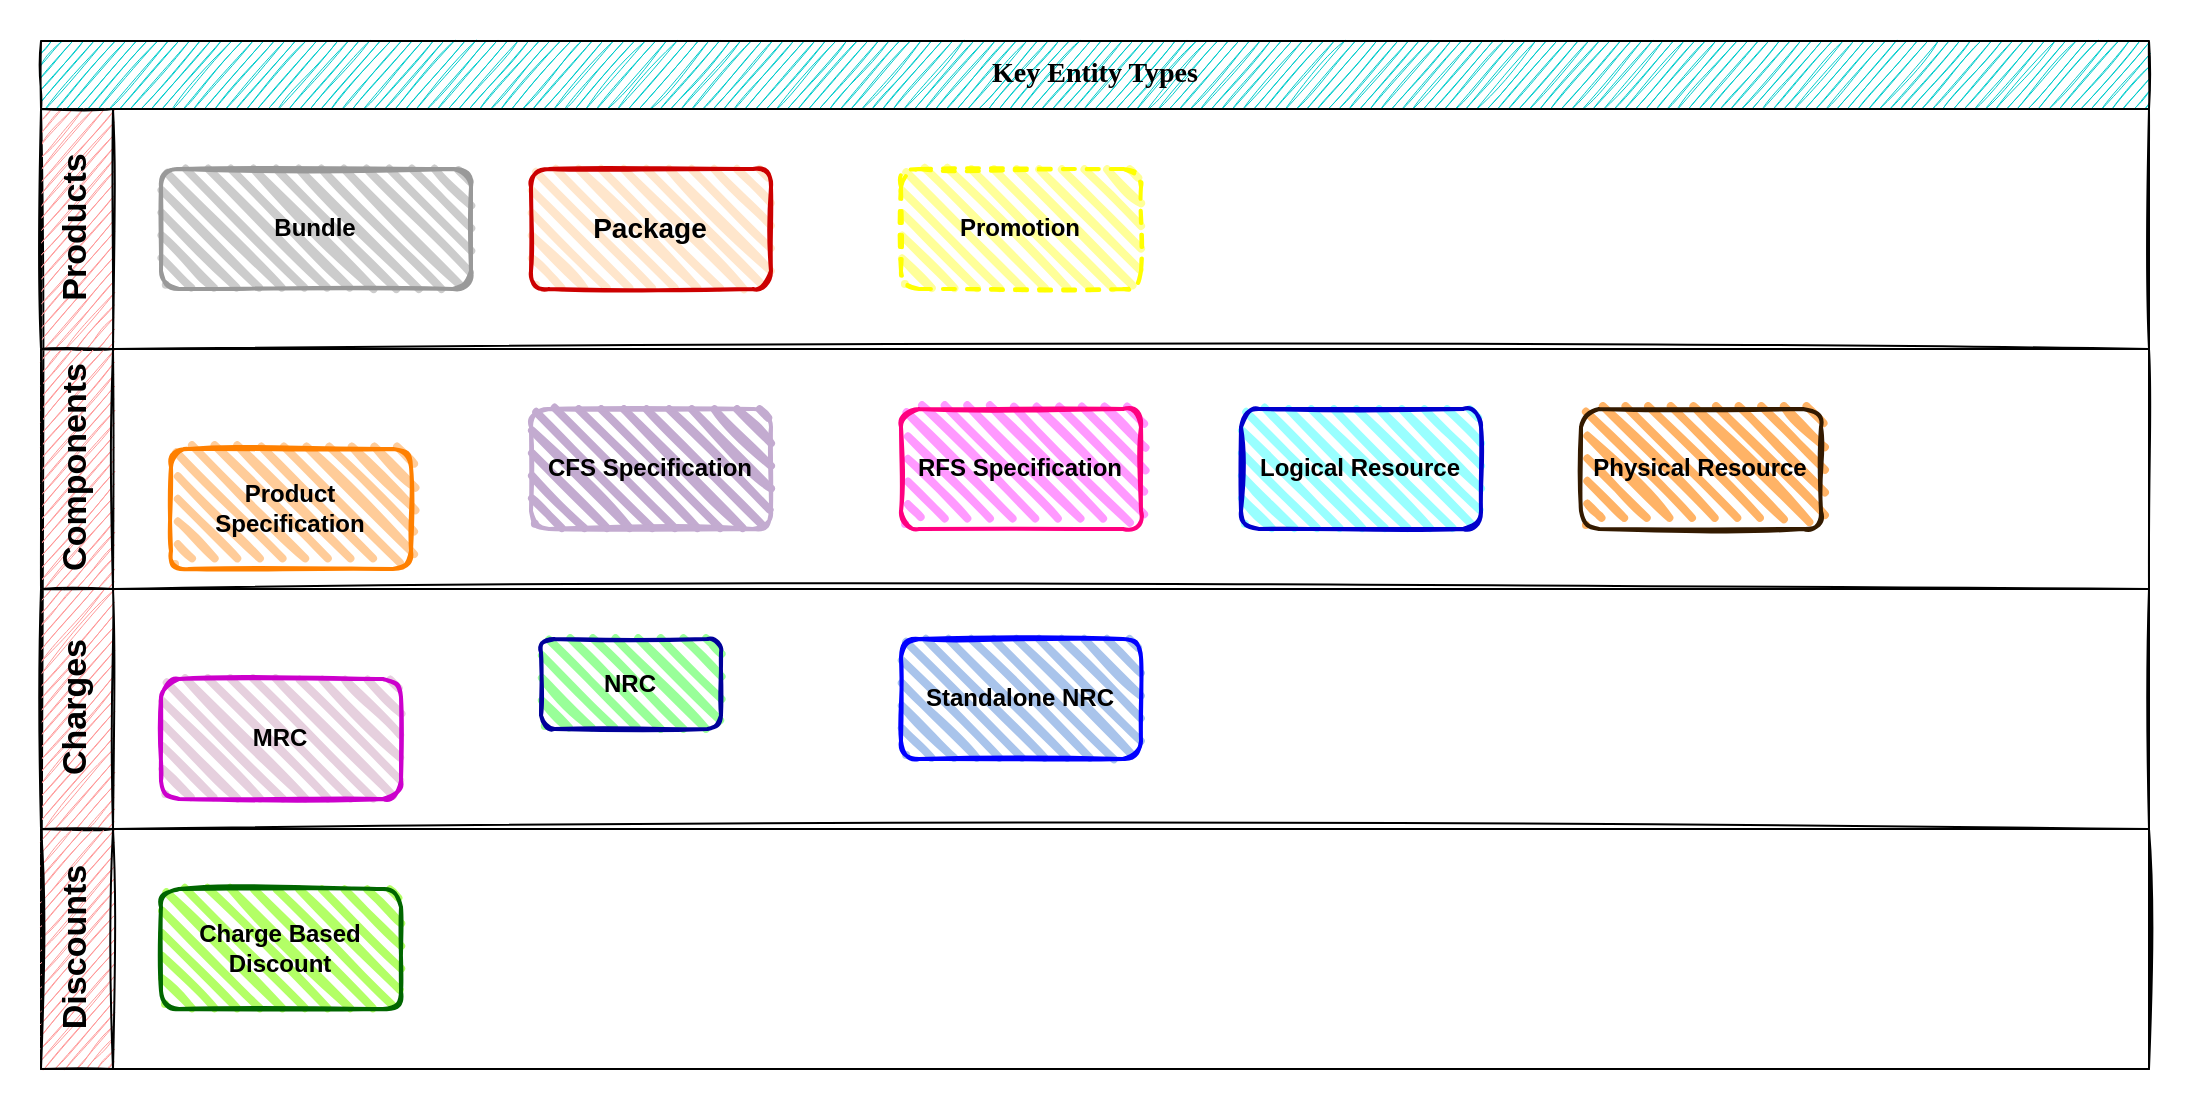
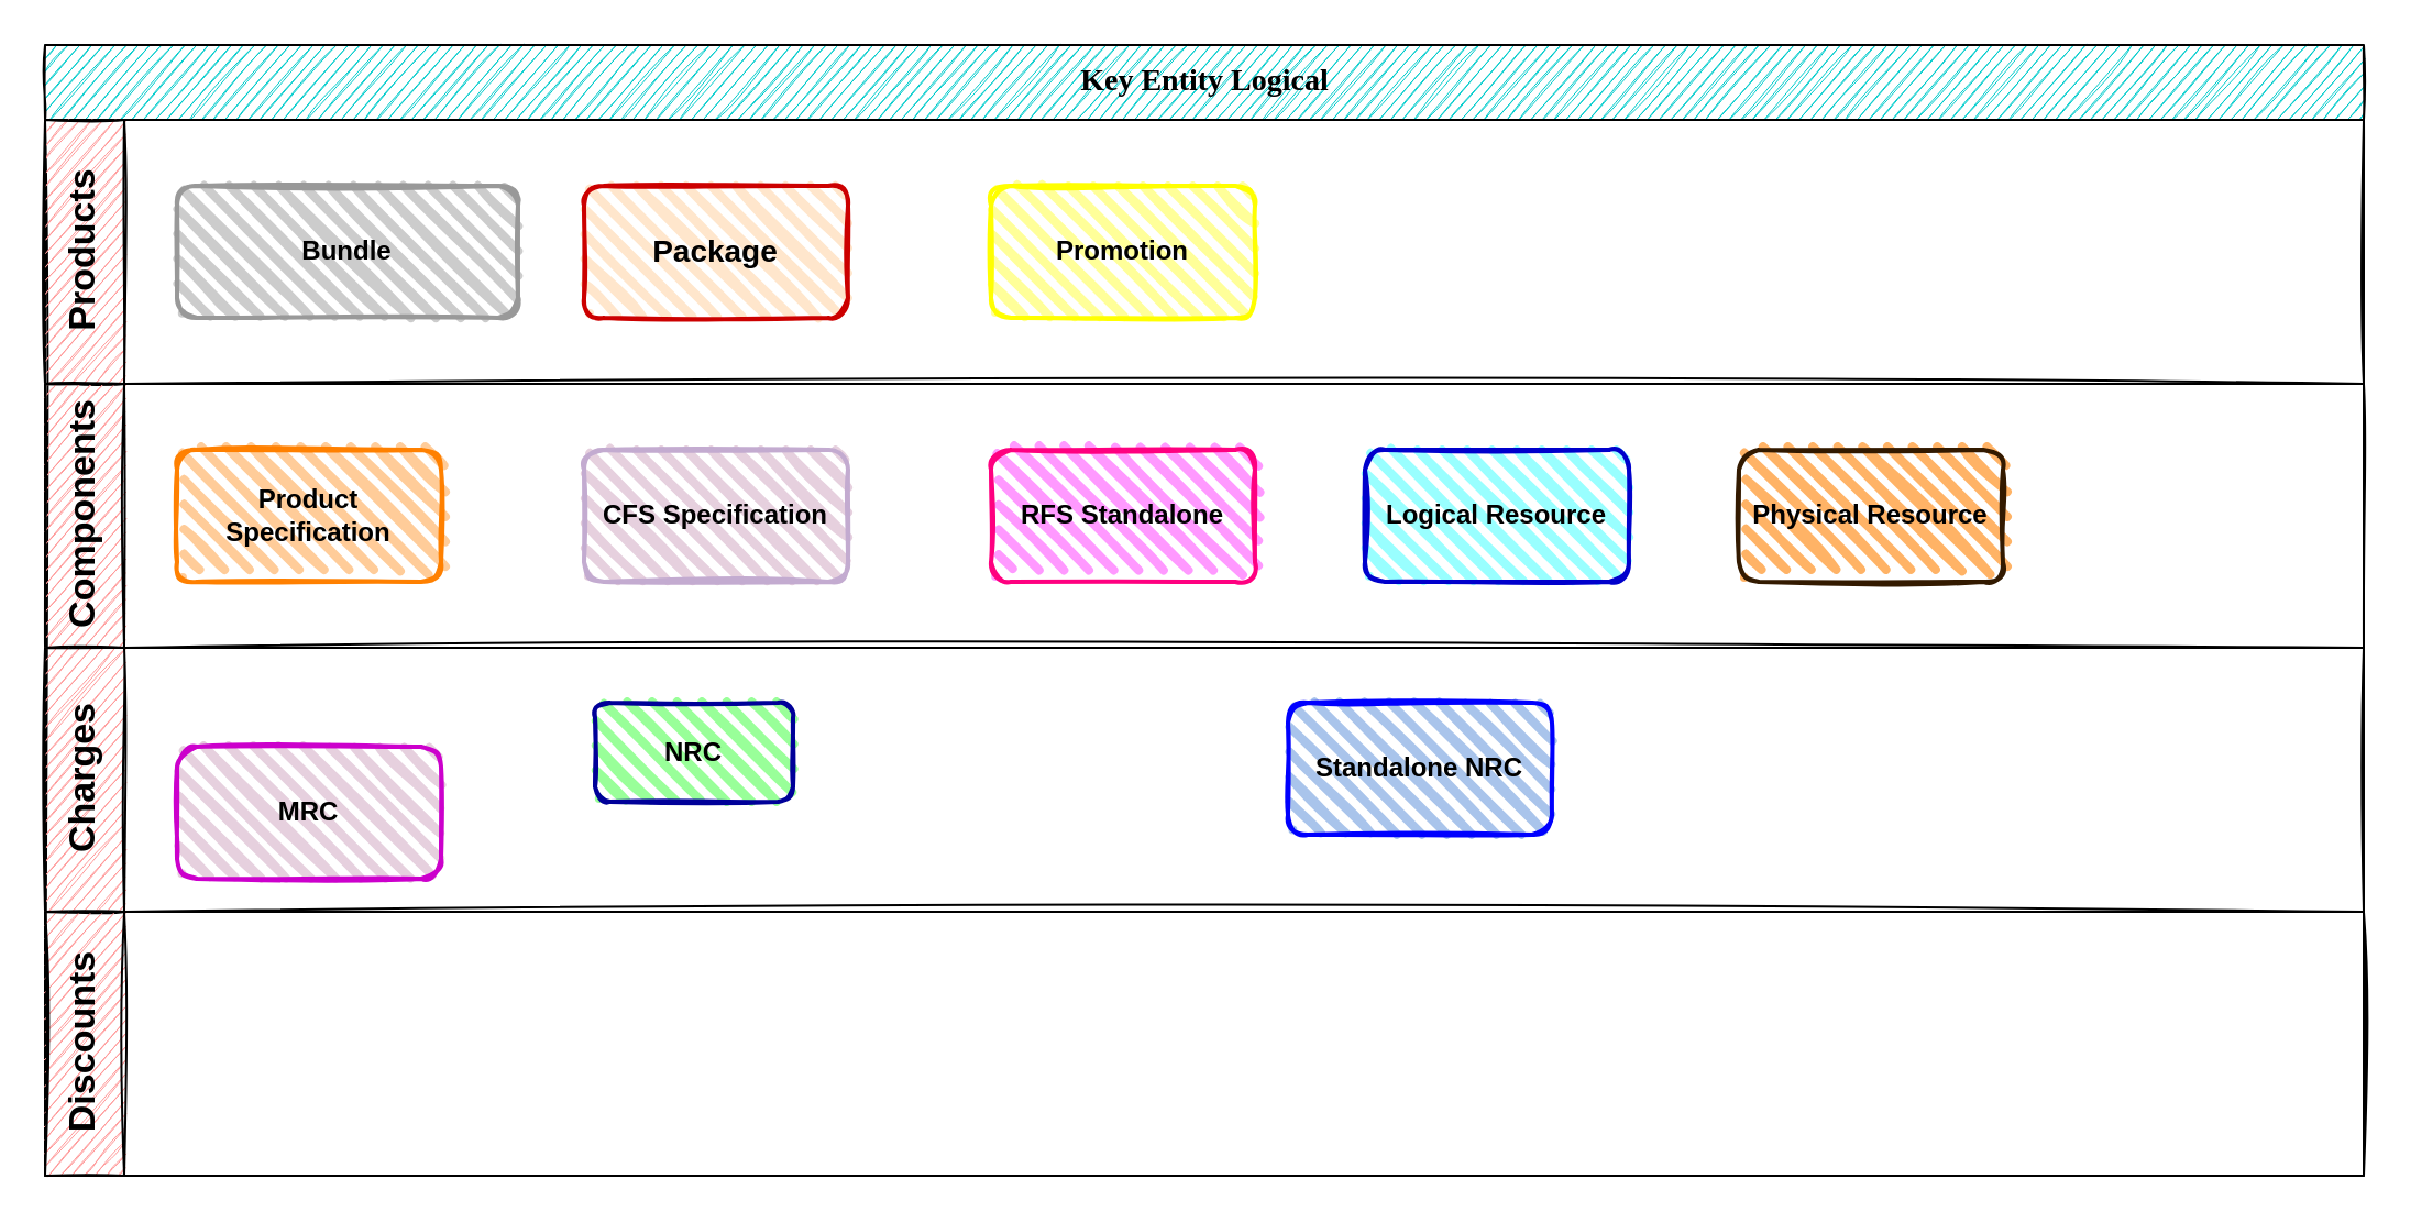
- <mxCell id="2" value="Key Entity Types" style="swimlane;html=1;childLayout=stackLayout;resizeParent=1;resizeParentMax=0;horizontal=1;startSize=34;horizontalStack=0;verticalAlign=middle;fillColor=#00CCCC;fontSize=14;fontFamily=Verdana;comic=1;gradientDirection=west;swimlaneFillColor=#ffffff;glass=0;shadow=0;sketch=1;align=center;" parent="1" vertex="1"><mxGeometry x="20" y="20" width="1054" height="514" as="geometry"><mxRectangle x="-100" y="270" width="130" height="20" as="alternateBounds" /></mxGeometry></mxCell>
+ <mxCell id="2" value="Key Entity Logical" style="swimlane;html=1;childLayout=stackLayout;resizeParent=1;resizeParentMax=0;horizontal=1;startSize=34;horizontalStack=0;verticalAlign=middle;fillColor=#00CCCC;fontSize=14;fontFamily=Verdana;comic=1;gradientDirection=west;swimlaneFillColor=#ffffff;glass=0;shadow=0;sketch=1;align=center;" parent="1" vertex="1"><mxGeometry x="20" y="20" width="1054" height="514" as="geometry"><mxRectangle x="-100" y="270" width="130" height="20" as="alternateBounds" /></mxGeometry></mxCell>
- <mxCell id="6" value="&lt;b&gt;Promotion&lt;/b&gt;" style="rounded=1;whiteSpace=wrap;html=1;strokeWidth=2;fillWeight=4;hachureGap=8;hachureAngle=45;fillColor=#FFFF99;sketch=1;strokeColor=#FFFF00;dashed=1;" parent="3" vertex="1"><mxGeometry x="430" y="30" width="120" height="60" as="geometry" /></mxCell>
+ <mxCell id="6" value="&lt;b&gt;Promotion&lt;/b&gt;" style="rounded=1;whiteSpace=wrap;html=1;strokeWidth=2;fillWeight=4;hachureGap=8;hachureAngle=45;fillColor=#FFFF99;sketch=1;strokeColor=#FFFF00;" parent="3" vertex="1"><mxGeometry x="430" y="30" width="120" height="60" as="geometry" /></mxCell>
- <mxCell id="10" value="&lt;b&gt;CFS Specification&lt;/b&gt;" style="rounded=1;whiteSpace=wrap;html=1;strokeWidth=2;fillWeight=4;hachureGap=8;hachureAngle=45;fillColor=#C3ABD0;sketch=1;strokeColor=#C3ABD0;" parent="7" vertex="1"><mxGeometry x="245" y="30" width="120" height="60" as="geometry" /></mxCell>
+ <mxCell id="10" value="&lt;b&gt;CFS Specification&lt;/b&gt;" style="rounded=1;whiteSpace=wrap;html=1;strokeWidth=2;fillWeight=4;hachureGap=8;hachureAngle=45;fillColor=#e6d0de;sketch=1;strokeColor=#C3ABD0;" parent="7" vertex="1"><mxGeometry x="245" y="30" width="120" height="60" as="geometry" /></mxCell>
- <mxCell id="11" value="&lt;b&gt;RFS Specification&lt;/b&gt;" style="rounded=1;whiteSpace=wrap;html=1;strokeWidth=2;fillWeight=4;hachureGap=8;hachureAngle=45;fillColor=#FF99FF;sketch=1;strokeColor=#FF0080;" parent="7" vertex="1"><mxGeometry x="430" y="30" width="120" height="60" as="geometry" /></mxCell>
+ <mxCell id="11" value="&lt;b&gt;RFS Standalone&lt;/b&gt;" style="rounded=1;whiteSpace=wrap;html=1;strokeWidth=2;fillWeight=4;hachureGap=8;hachureAngle=45;fillColor=#FF99FF;sketch=1;strokeColor=#FF0080;" parent="7" vertex="1"><mxGeometry x="430" y="30" width="120" height="60" as="geometry" /></mxCell>
- <mxCell id="9" value="&lt;b&gt;Product Specification&lt;/b&gt;" style="rounded=1;whiteSpace=wrap;html=1;strokeWidth=2;fillWeight=4;hachureGap=8;hachureAngle=45;fillColor=#FFCC99;sketch=1;strokeColor=#FF8000;" parent="7" vertex="1"><mxGeometry x="65" y="50" width="120" height="60" as="geometry" /></mxCell>
+ <mxCell id="9" value="&lt;b&gt;Product Specification&lt;/b&gt;" style="rounded=1;whiteSpace=wrap;html=1;strokeWidth=2;fillWeight=4;hachureGap=8;hachureAngle=45;fillColor=#FFCC99;sketch=1;strokeColor=#FF8000;" parent="7" vertex="1"><mxGeometry x="60" y="30" width="120" height="60" as="geometry" /></mxCell>
- <mxCell id="15" value="&lt;b&gt;Standalone NRC&lt;/b&gt;" style="rounded=1;whiteSpace=wrap;html=1;strokeWidth=2;fillWeight=4;hachureGap=8;hachureAngle=45;fillColor=#A9C4EB;sketch=1;strokeColor=#0000FF;" parent="13" vertex="1"><mxGeometry x="430" y="25" width="120" height="60" as="geometry" /></mxCell>
+ <mxCell id="15" value="&lt;b&gt;Standalone NRC&lt;/b&gt;" style="rounded=1;whiteSpace=wrap;html=1;strokeWidth=2;fillWeight=4;hachureGap=8;hachureAngle=45;fillColor=#A9C4EB;sketch=1;strokeColor=#0000FF;" parent="13" vertex="1"><mxGeometry x="565" y="25" width="120" height="60" as="geometry" /></mxCell>
- <mxCell id="18" value="&lt;b&gt;Charge Based Discount&lt;/b&gt;" style="rounded=1;whiteSpace=wrap;html=1;strokeWidth=2;fillWeight=4;hachureGap=8;hachureAngle=45;fillColor=#B3FF66;sketch=1;strokeColor=#006600;" parent="17" vertex="1"><mxGeometry x="60" y="30" width="120" height="60" as="geometry" /></mxCell>
